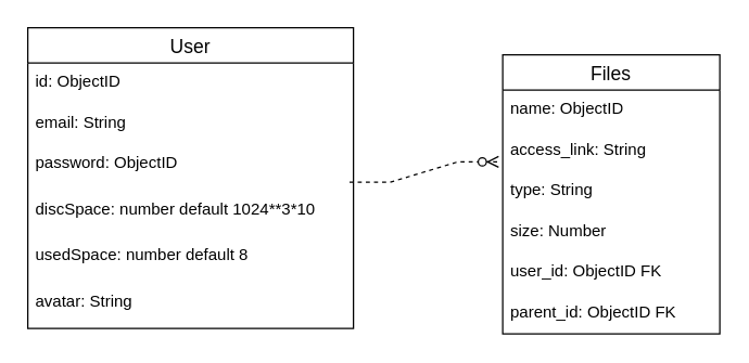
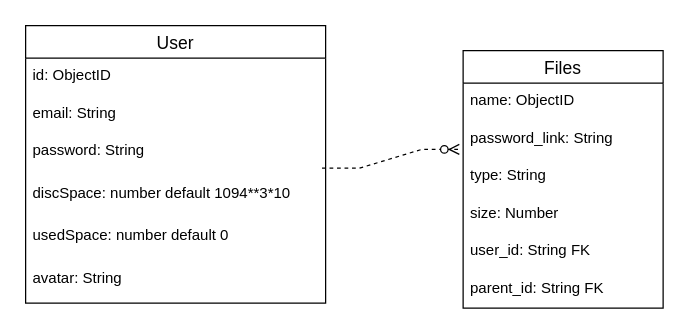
- <mxCell id="11" value="access_link: String" style="text;strokeColor=none;fillColor=none;spacingLeft=4;spacingRight=4;overflow=hidden;rotatable=0;points=[[0,0.5],[1,0.5]];portConstraint=eastwest;fontSize=12;whiteSpace=wrap;html=1;" parent="9" vertex="1"><mxGeometry y="56" width="160" height="30" as="geometry" /></mxCell>
+ <mxCell id="11" value="password_link: String" style="text;strokeColor=none;fillColor=none;spacingLeft=4;spacingRight=4;overflow=hidden;rotatable=0;points=[[0,0.5],[1,0.5]];portConstraint=eastwest;fontSize=12;whiteSpace=wrap;html=1;" parent="9" vertex="1"><mxGeometry y="56" width="160" height="30" as="geometry" /></mxCell>
- <mxCell id="5" value="password: ObjectID&lt;div&gt;&lt;br/&gt;&lt;/div&gt;" style="text;strokeColor=none;fillColor=none;spacingLeft=4;spacingRight=4;overflow=hidden;rotatable=0;points=[[0,0.5],[1,0.5]];portConstraint=eastwest;fontSize=12;whiteSpace=wrap;html=1;" parent="2" vertex="1"><mxGeometry y="86" width="240" height="34" as="geometry" /></mxCell>
+ <mxCell id="5" value="password: String&lt;div&gt;&lt;br/&gt;&lt;/div&gt;" style="text;strokeColor=none;fillColor=none;spacingLeft=4;spacingRight=4;overflow=hidden;rotatable=0;points=[[0,0.5],[1,0.5]];portConstraint=eastwest;fontSize=12;whiteSpace=wrap;html=1;" parent="2" vertex="1"><mxGeometry y="86" width="240" height="34" as="geometry" /></mxCell>
- <mxCell id="6" value="&lt;div&gt;discSpace: number default 1024**3*10&lt;/div&gt;" style="text;strokeColor=none;fillColor=none;spacingLeft=4;spacingRight=4;overflow=hidden;rotatable=0;points=[[0,0.5],[1,0.5]];portConstraint=eastwest;fontSize=12;whiteSpace=wrap;html=1;" parent="2" vertex="1"><mxGeometry y="120" width="240" height="34" as="geometry" /></mxCell>
+ <mxCell id="6" value="&lt;div&gt;discSpace: number default 1094**3*10&lt;/div&gt;" style="text;strokeColor=none;fillColor=none;spacingLeft=4;spacingRight=4;overflow=hidden;rotatable=0;points=[[0,0.5],[1,0.5]];portConstraint=eastwest;fontSize=12;whiteSpace=wrap;html=1;" parent="2" vertex="1"><mxGeometry y="120" width="240" height="34" as="geometry" /></mxCell>
- <mxCell id="7" value="&lt;div&gt;usedSpace: number default 8&lt;/div&gt;" style="text;strokeColor=none;fillColor=none;spacingLeft=4;spacingRight=4;overflow=hidden;rotatable=0;points=[[0,0.5],[1,0.5]];portConstraint=eastwest;fontSize=12;whiteSpace=wrap;html=1;" parent="2" vertex="1"><mxGeometry y="154" width="240" height="34" as="geometry" /></mxCell>
+ <mxCell id="7" value="&lt;div&gt;usedSpace: number default 0&lt;/div&gt;" style="text;strokeColor=none;fillColor=none;spacingLeft=4;spacingRight=4;overflow=hidden;rotatable=0;points=[[0,0.5],[1,0.5]];portConstraint=eastwest;fontSize=12;whiteSpace=wrap;html=1;" parent="2" vertex="1"><mxGeometry y="154" width="240" height="34" as="geometry" /></mxCell>
- <mxCell id="14" value="&lt;div&gt;user_id: ObjectID FK&amp;nbsp;&lt;/div&gt;" style="text;strokeColor=none;fillColor=none;spacingLeft=4;spacingRight=4;overflow=hidden;rotatable=0;points=[[0,0.5],[1,0.5]];portConstraint=eastwest;fontSize=12;whiteSpace=wrap;html=1;" parent="9" vertex="1"><mxGeometry y="146" width="160" height="30" as="geometry" /></mxCell>
+ <mxCell id="14" value="&lt;div&gt;user_id: String FK&amp;nbsp;&lt;/div&gt;" style="text;strokeColor=none;fillColor=none;spacingLeft=4;spacingRight=4;overflow=hidden;rotatable=0;points=[[0,0.5],[1,0.5]];portConstraint=eastwest;fontSize=12;whiteSpace=wrap;html=1;" parent="9" vertex="1"><mxGeometry y="146" width="160" height="30" as="geometry" /></mxCell>
- <mxCell id="15" value="&lt;div&gt;parent_id: ObjectID FK&amp;nbsp;&lt;/div&gt;" style="text;strokeColor=none;fillColor=none;spacingLeft=4;spacingRight=4;overflow=hidden;rotatable=0;points=[[0,0.5],[1,0.5]];portConstraint=eastwest;fontSize=12;whiteSpace=wrap;html=1;" parent="9" vertex="1"><mxGeometry y="176" width="160" height="30" as="geometry" /></mxCell>
+ <mxCell id="15" value="&lt;div&gt;parent_id: String FK&amp;nbsp;&lt;/div&gt;" style="text;strokeColor=none;fillColor=none;spacingLeft=4;spacingRight=4;overflow=hidden;rotatable=0;points=[[0,0.5],[1,0.5]];portConstraint=eastwest;fontSize=12;whiteSpace=wrap;html=1;" parent="9" vertex="1"><mxGeometry y="176" width="160" height="30" as="geometry" /></mxCell>
